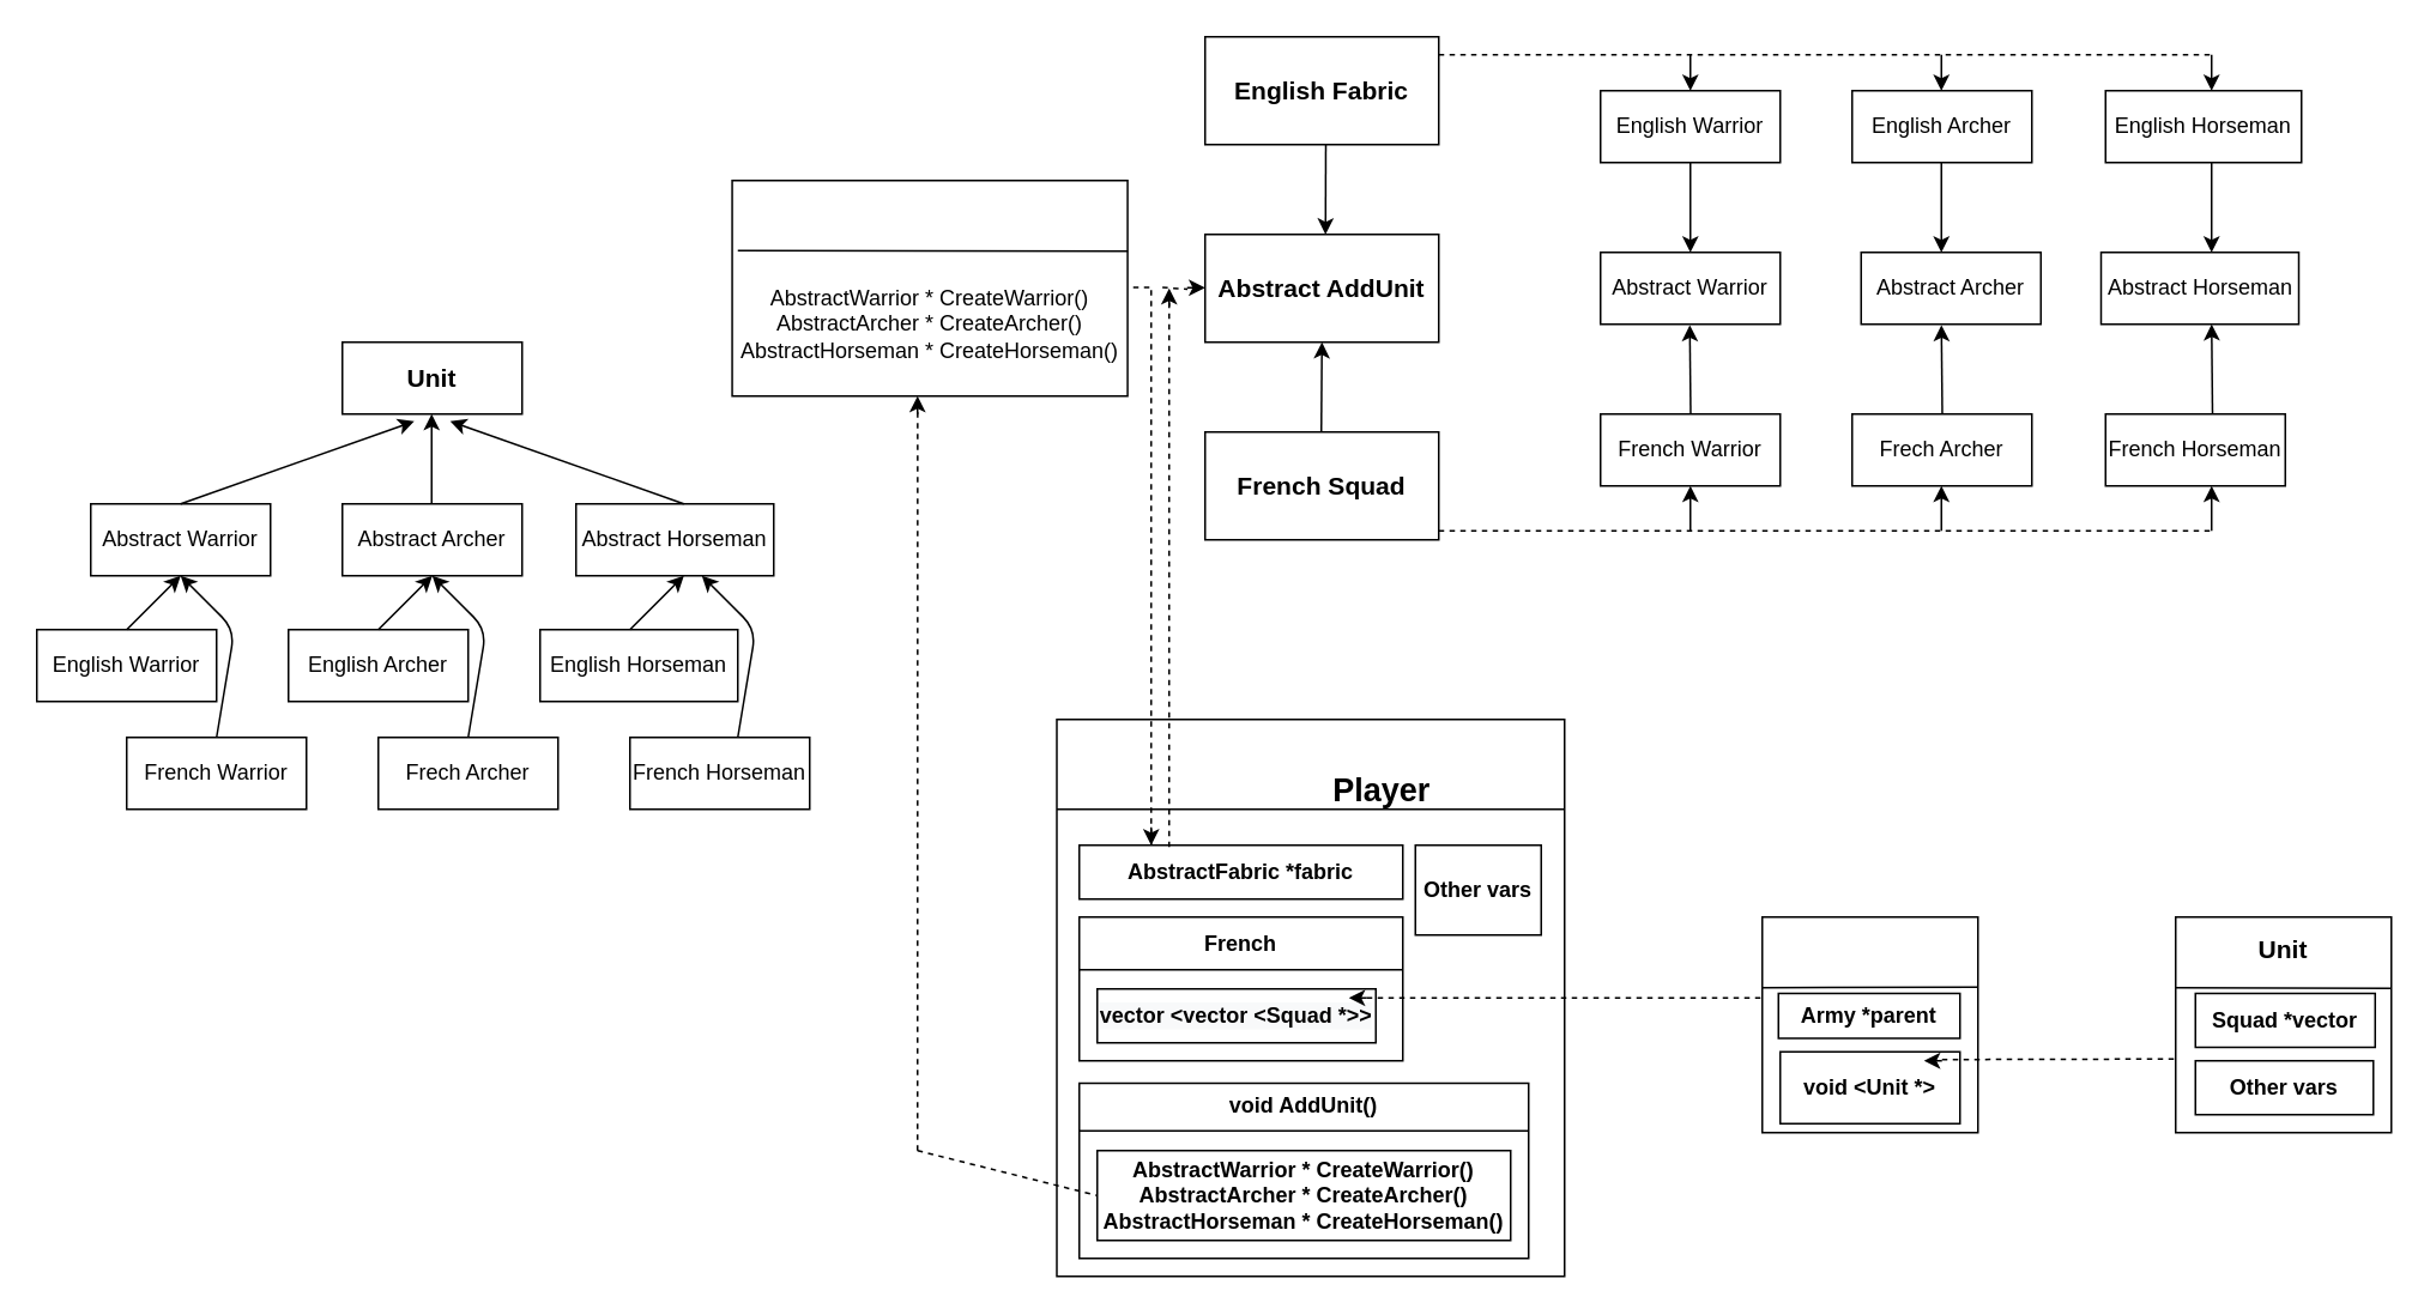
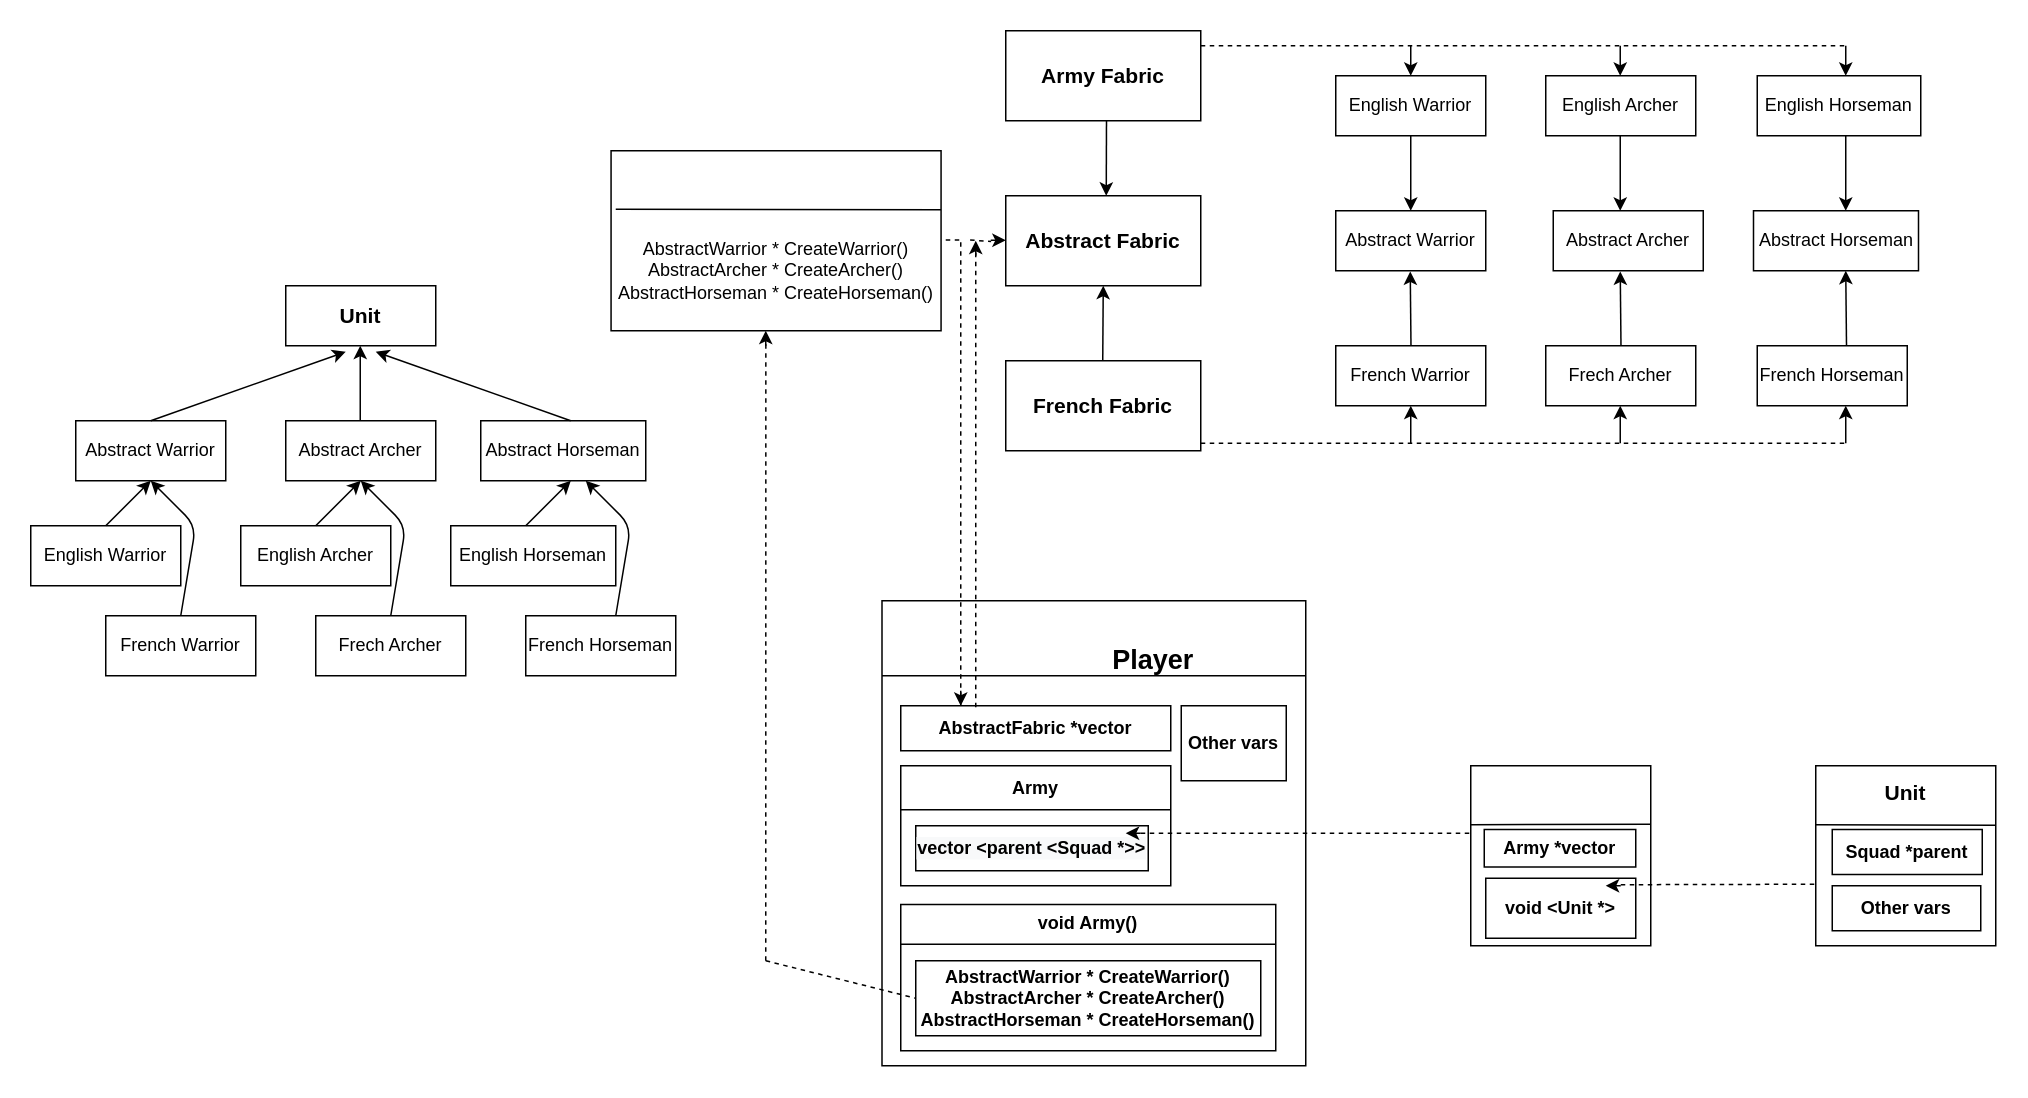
- <mxCell id="22" value="&lt;h3&gt;English Fabric&lt;/h3&gt;" style="rounded=0;whiteSpace=wrap;html=1;fontFamily=Helvetica;" parent="1" vertex="1"><mxGeometry x="670" y="20" width="130" height="60" as="geometry" /></mxCell>
+ <mxCell id="22" value="&lt;h3&gt;Army Fabric&lt;/h3&gt;" style="rounded=0;whiteSpace=wrap;html=1;fontFamily=Helvetica;" parent="1" vertex="1"><mxGeometry x="670" y="20" width="130" height="60" as="geometry" /></mxCell>
- <mxCell id="21" value="&lt;h3&gt;Abstract AddUnit&lt;/h3&gt;" style="rounded=0;whiteSpace=wrap;html=1;fontFamily=Helvetica;" parent="1" vertex="1"><mxGeometry x="670" y="130" width="130" height="60" as="geometry" /></mxCell>
+ <mxCell id="21" value="&lt;h3&gt;Abstract Fabric&lt;/h3&gt;" style="rounded=0;whiteSpace=wrap;html=1;fontFamily=Helvetica;" parent="1" vertex="1"><mxGeometry x="670" y="130" width="130" height="60" as="geometry" /></mxCell>
- <mxCell id="23" value="&lt;h3&gt;French Squad&lt;/h3&gt;" style="rounded=0;whiteSpace=wrap;html=1;fontFamily=Helvetica;" parent="1" vertex="1"><mxGeometry x="670" y="240" width="130" height="60" as="geometry" /></mxCell>
+ <mxCell id="23" value="&lt;h3&gt;French Fabric&lt;/h3&gt;" style="rounded=0;whiteSpace=wrap;html=1;fontFamily=Helvetica;" parent="1" vertex="1"><mxGeometry x="670" y="240" width="130" height="60" as="geometry" /></mxCell>
- <mxCell id="55" value="&lt;h4&gt;AbstractFabric *fabric&lt;/h4&gt;" style="text;html=1;strokeColor=none;fillColor=none;align=center;verticalAlign=middle;whiteSpace=wrap;rounded=0;fontFamily=Helvetica;" parent="1" vertex="1"><mxGeometry x="610" y="475" width="160" height="20" as="geometry" /></mxCell>
+ <mxCell id="55" value="&lt;h4&gt;AbstractFabric *vector&lt;/h4&gt;" style="text;html=1;strokeColor=none;fillColor=none;align=center;verticalAlign=middle;whiteSpace=wrap;rounded=0;fontFamily=Helvetica;" parent="1" vertex="1"><mxGeometry x="610" y="475" width="160" height="20" as="geometry" /></mxCell>
- <mxCell id="57" value="&lt;h4&gt;French&lt;/h4&gt;" style="text;html=1;strokeColor=none;fillColor=none;align=center;verticalAlign=middle;whiteSpace=wrap;rounded=0;fontFamily=Helvetica;" parent="1" vertex="1"><mxGeometry x="605" y="510" width="170" height="30" as="geometry" /></mxCell>
+ <mxCell id="57" value="&lt;h4&gt;Army&lt;/h4&gt;" style="text;html=1;strokeColor=none;fillColor=none;align=center;verticalAlign=middle;whiteSpace=wrap;rounded=0;fontFamily=Helvetica;" parent="1" vertex="1"><mxGeometry x="605" y="510" width="170" height="30" as="geometry" /></mxCell>
- <mxCell id="60" value="&lt;meta http-equiv=&quot;content-type&quot; content=&quot;text/html; charset=utf-8&quot;&gt;&lt;h4 style=&quot;color: rgb(0, 0, 0); font-family: Helvetica; font-size: 12px; font-style: normal; font-variant-ligatures: normal; font-variant-caps: normal; letter-spacing: normal; orphans: 2; text-align: center; text-indent: 0px; text-transform: none; widows: 2; word-spacing: 0px; -webkit-text-stroke-width: 0px; background-color: rgb(248, 249, 250); text-decoration-style: initial; text-decoration-color: initial;&quot;&gt;vector &amp;lt;vector &amp;lt;Squad *&amp;gt;&amp;gt;&lt;/h4&gt;" style="rounded=0;whiteSpace=wrap;html=1;fontFamily=Helvetica;" parent="1" vertex="1"><mxGeometry x="610" y="550" width="155" height="30" as="geometry" /></mxCell>
+ <mxCell id="60" value="&lt;meta http-equiv=&quot;content-type&quot; content=&quot;text/html; charset=utf-8&quot;&gt;&lt;h4 style=&quot;color: rgb(0, 0, 0); font-family: Helvetica; font-size: 12px; font-style: normal; font-variant-ligatures: normal; font-variant-caps: normal; letter-spacing: normal; orphans: 2; text-align: center; text-indent: 0px; text-transform: none; widows: 2; word-spacing: 0px; -webkit-text-stroke-width: 0px; background-color: rgb(248, 249, 250); text-decoration-style: initial; text-decoration-color: initial;&quot;&gt;vector &amp;lt;parent &amp;lt;Squad *&amp;gt;&amp;gt;&lt;/h4&gt;" style="rounded=0;whiteSpace=wrap;html=1;fontFamily=Helvetica;" parent="1" vertex="1"><mxGeometry x="610" y="550" width="155" height="30" as="geometry" /></mxCell>
- <mxCell id="66" value="&lt;h4&gt;Army *parent&lt;/h4&gt;" style="rounded=0;whiteSpace=wrap;html=1;fontFamily=Helvetica;" parent="1" vertex="1"><mxGeometry x="989" y="552.5" width="101" height="25" as="geometry" /></mxCell>
+ <mxCell id="66" value="&lt;h4&gt;Army *vector&lt;/h4&gt;" style="rounded=0;whiteSpace=wrap;html=1;fontFamily=Helvetica;" parent="1" vertex="1"><mxGeometry x="989" y="552.5" width="101" height="25" as="geometry" /></mxCell>
- <mxCell id="73" value="&lt;h4&gt;Squad *vector&lt;/h4&gt;" style="rounded=0;whiteSpace=wrap;html=1;fontFamily=Helvetica;" parent="1" vertex="1"><mxGeometry x="1221" y="552.5" width="100" height="30" as="geometry" /></mxCell>
+ <mxCell id="73" value="&lt;h4&gt;Squad *parent&lt;/h4&gt;" style="rounded=0;whiteSpace=wrap;html=1;fontFamily=Helvetica;" parent="1" vertex="1"><mxGeometry x="1221" y="552.5" width="100" height="30" as="geometry" /></mxCell>
- <mxCell id="87" value="&lt;h4&gt;void AddUnit()&lt;/h4&gt;" style="text;html=1;strokeColor=none;fillColor=none;align=center;verticalAlign=middle;whiteSpace=wrap;rounded=0;" vertex="1" parent="1"><mxGeometry x="640" y="600" width="170" height="30" as="geometry" /></mxCell>
+ <mxCell id="87" value="&lt;h4&gt;void Army()&lt;/h4&gt;" style="text;html=1;strokeColor=none;fillColor=none;align=center;verticalAlign=middle;whiteSpace=wrap;rounded=0;" vertex="1" parent="1"><mxGeometry x="640" y="600" width="170" height="30" as="geometry" /></mxCell>
